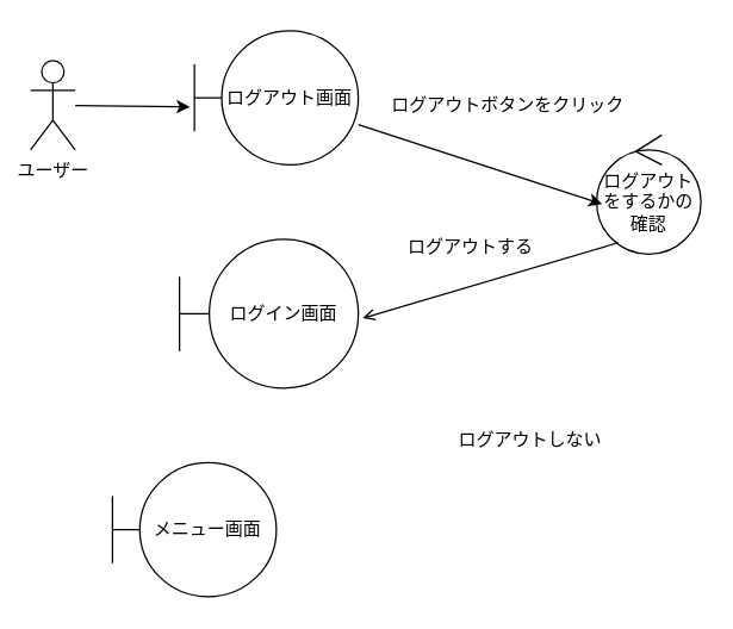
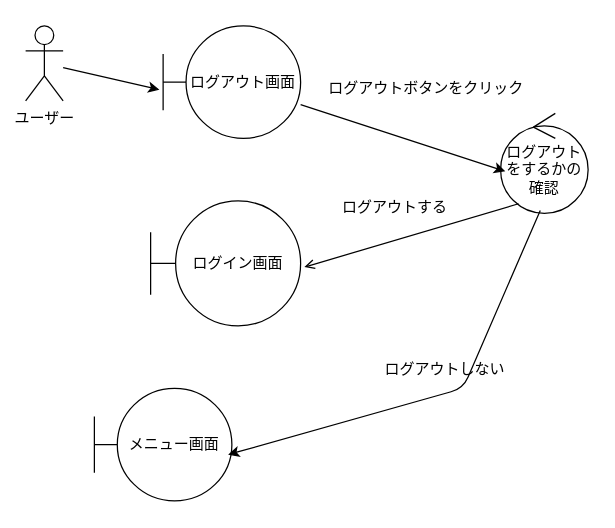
- <mxCell id="2" value="ユーザー" style="shape=umlActor;verticalLabelPosition=bottom;verticalAlign=top;html=1;outlineConnect=0;" vertex="1" parent="1"><mxGeometry x="20" y="40" width="30" height="60" as="geometry" /></mxCell>
+ <mxCell id="2" value="ユーザー" style="shape=umlActor;verticalLabelPosition=bottom;verticalAlign=top;html=1;outlineConnect=0;" vertex="1" parent="1"><mxGeometry x="20" y="20" width="30" height="60" as="geometry" /></mxCell>
+ <mxCell id="11" value="" style="edgeStyle=none;orthogonalLoop=1;jettySize=auto;html=1;entryX=0.973;entryY=0.589;entryDx=0;entryDy=0;entryPerimeter=0;exitX=0.453;exitY=0.971;exitDx=0;exitDy=0;exitPerimeter=0;" edge="1" parent="1" source="3" target="9"><mxGeometry width="100" relative="1" as="geometry"><mxPoint x="380" y="250" as="sourcePoint" /><mxPoint x="480" y="250" as="targetPoint" /><Array as="points"><mxPoint x="370" y="310" /></Array></mxGeometry></mxCell>
